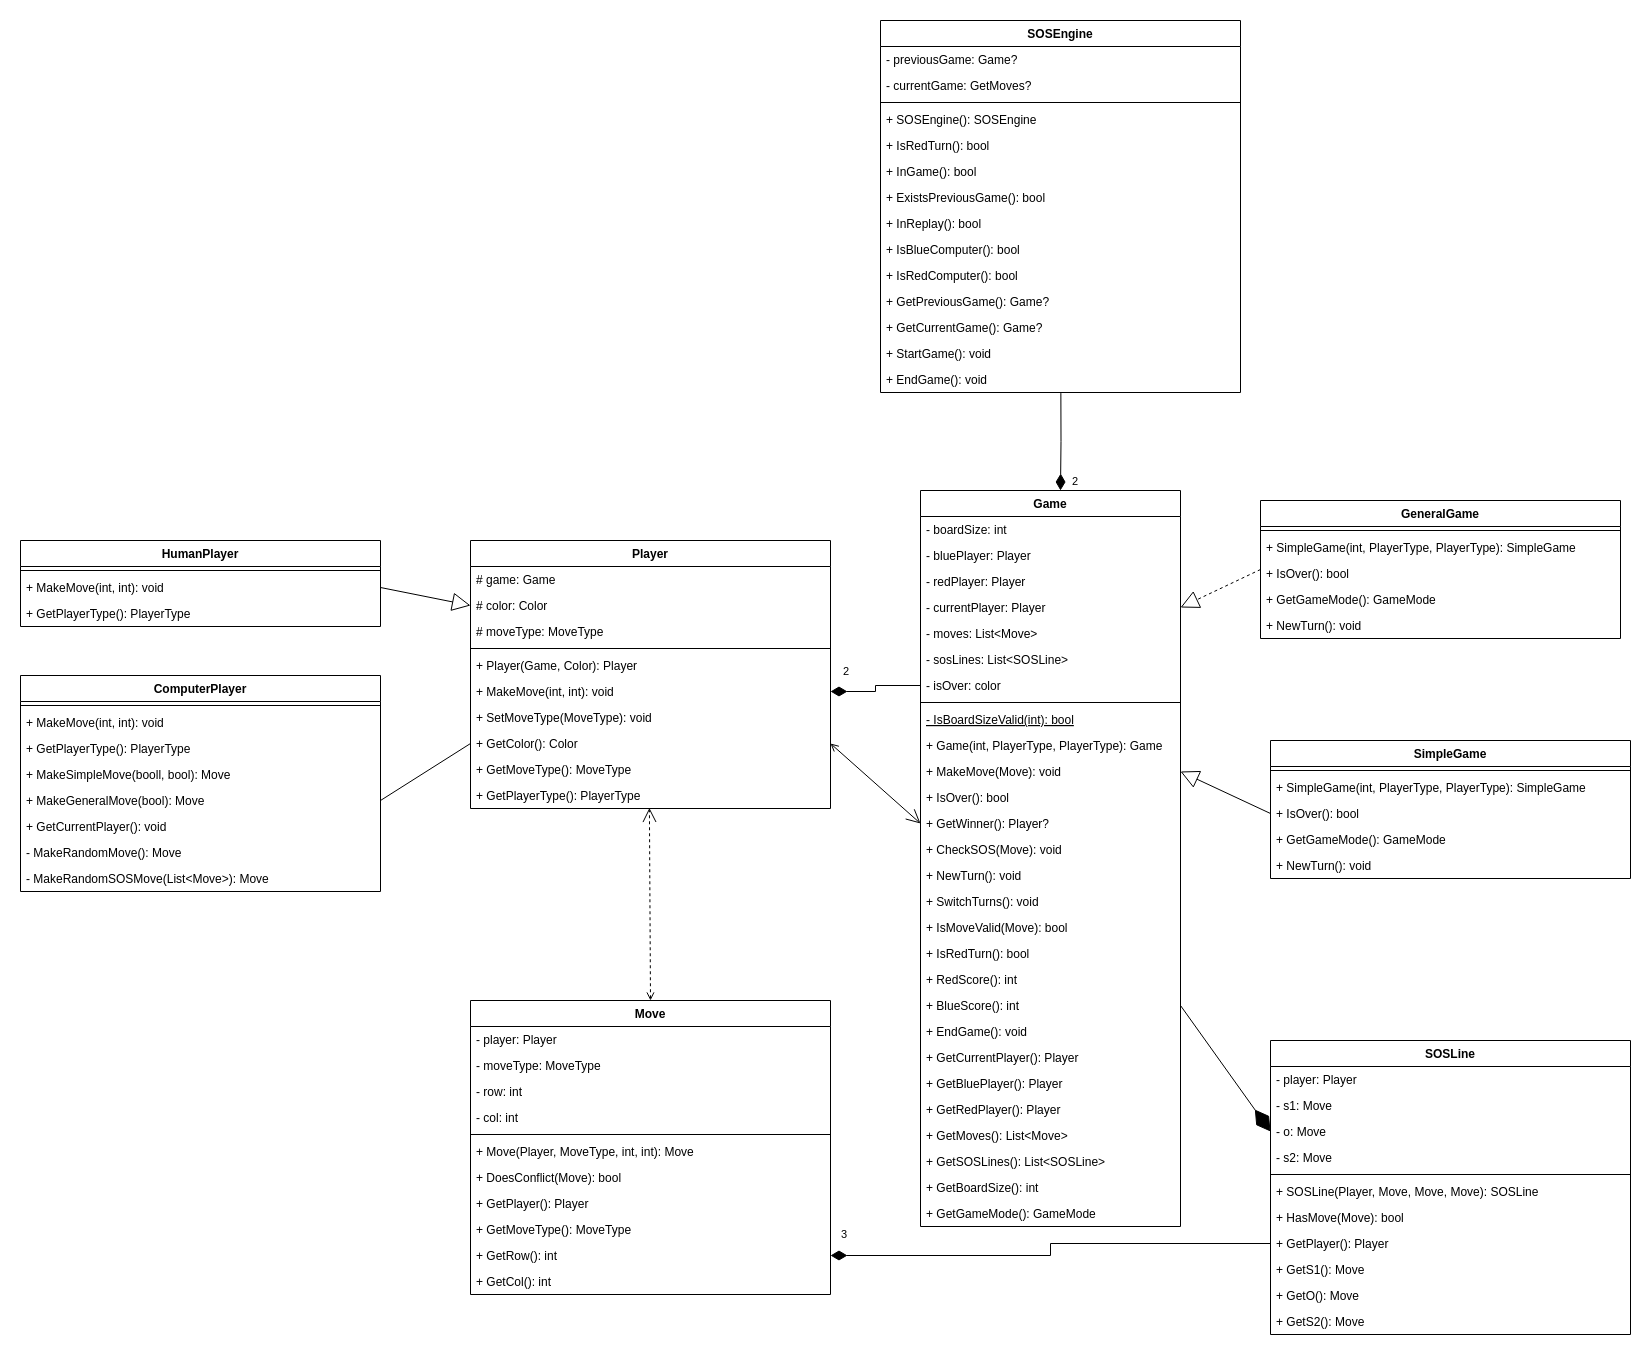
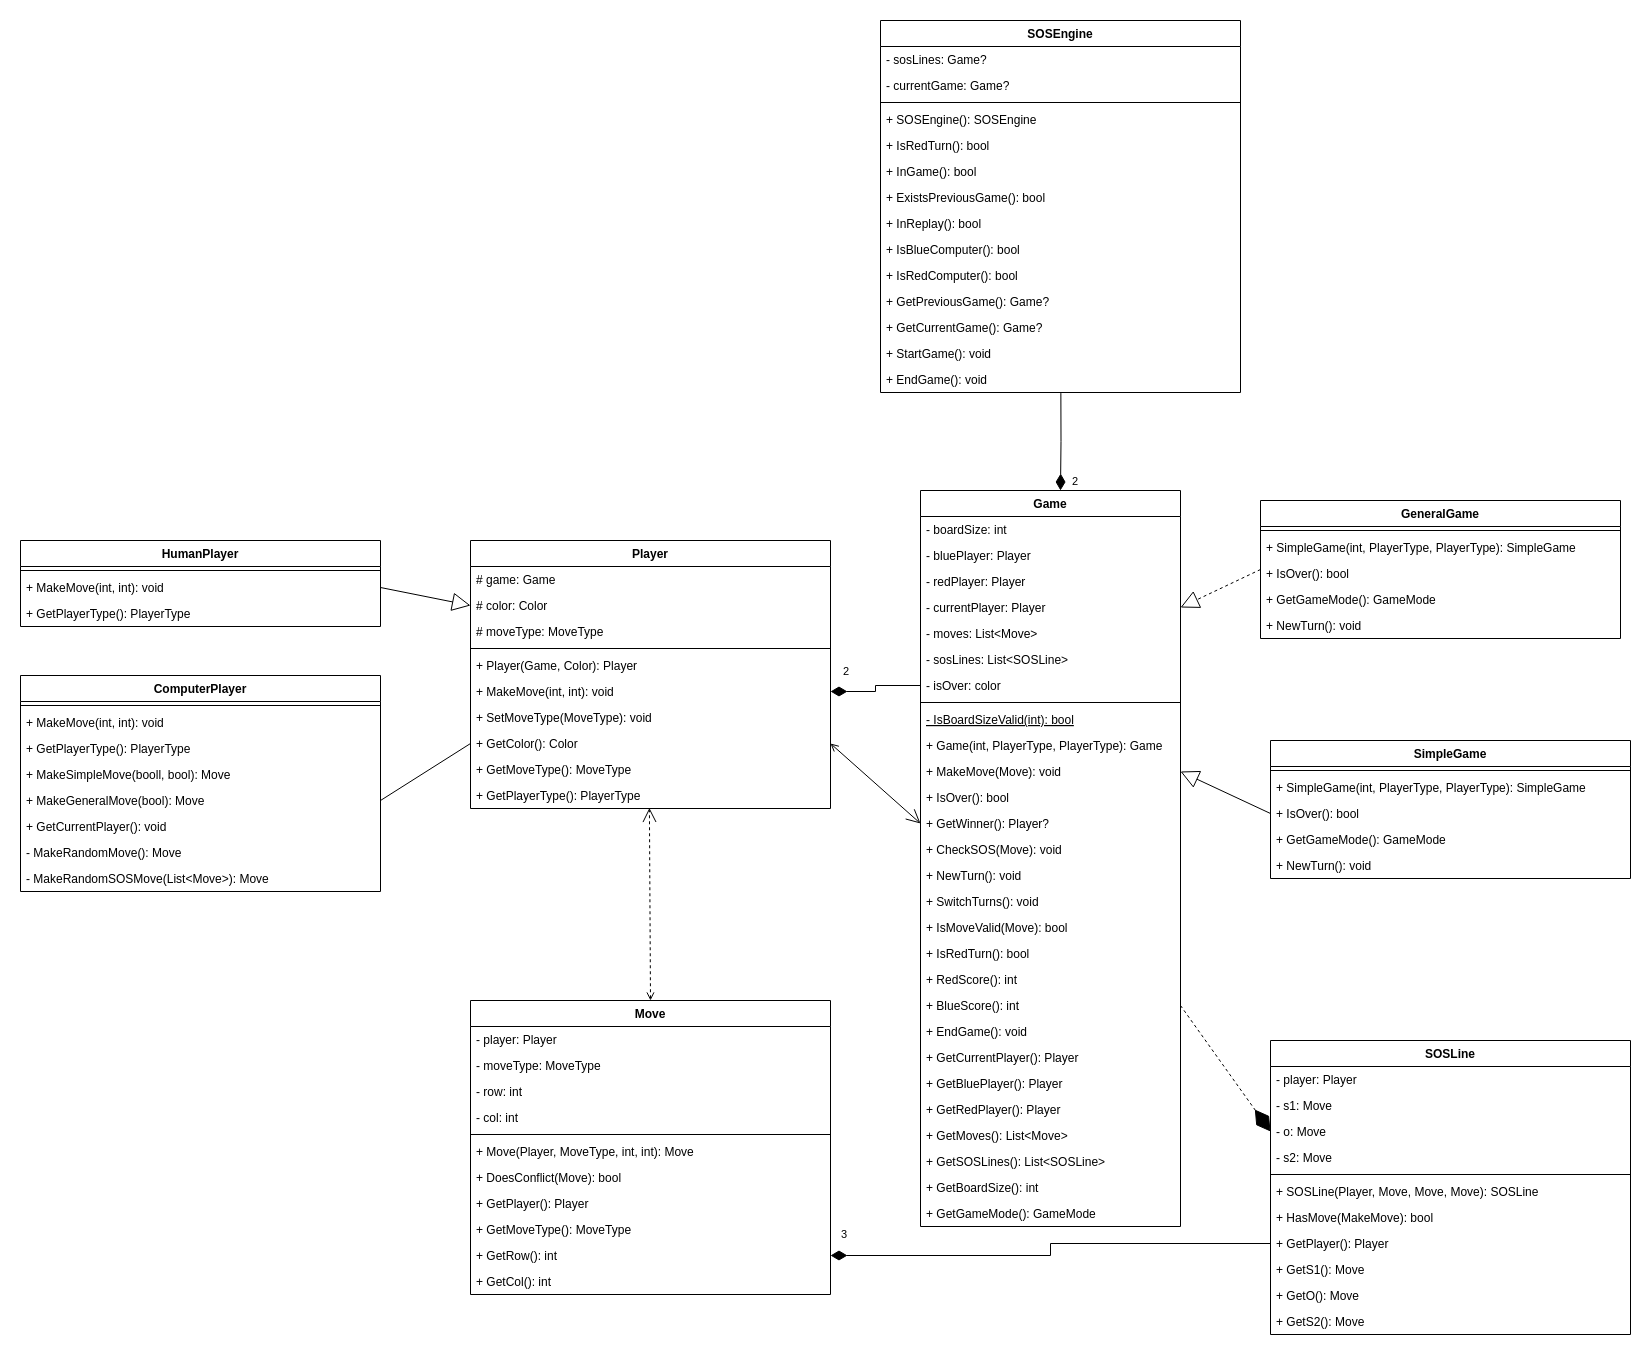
- <mxCell id="86" value="- previousGame: Game?" style="text;strokeColor=none;fillColor=none;align=left;verticalAlign=top;spacingLeft=4;spacingRight=4;overflow=hidden;rotatable=0;points=[[0,0.5],[1,0.5]];portConstraint=eastwest;" parent="85" vertex="1"><mxGeometry y="26" width="360" height="26" as="geometry" /></mxCell>
+ <mxCell id="86" value="- sosLines: Game?" style="text;strokeColor=none;fillColor=none;align=left;verticalAlign=top;spacingLeft=4;spacingRight=4;overflow=hidden;rotatable=0;points=[[0,0.5],[1,0.5]];portConstraint=eastwest;" parent="85" vertex="1"><mxGeometry y="26" width="360" height="26" as="geometry" /></mxCell>
- <mxCell id="87" value="- currentGame: GetMoves?" style="text;strokeColor=none;fillColor=none;align=left;verticalAlign=top;spacingLeft=4;spacingRight=4;overflow=hidden;rotatable=0;points=[[0,0.5],[1,0.5]];portConstraint=eastwest;" parent="85" vertex="1"><mxGeometry y="52" width="360" height="26" as="geometry" /></mxCell>
+ <mxCell id="87" value="- currentGame: Game?" style="text;strokeColor=none;fillColor=none;align=left;verticalAlign=top;spacingLeft=4;spacingRight=4;overflow=hidden;rotatable=0;points=[[0,0.5],[1,0.5]];portConstraint=eastwest;" parent="85" vertex="1"><mxGeometry y="52" width="360" height="26" as="geometry" /></mxCell>
- <mxCell id="55" value="" style="endArrow=diamondThin;endFill=1;endSize=24;html=1;rounded=0;exitX=1;exitY=0.5;exitDx=0;exitDy=0;entryX=0;entryY=0.5;entryDx=0;entryDy=0;" parent="1" source="76" target="40" edge="1"><mxGeometry width="160" relative="1" as="geometry"><mxPoint x="930" y="1067" as="sourcePoint" /><mxPoint x="810" y="1199" as="targetPoint" /></mxGeometry></mxCell>
+ <mxCell id="55" value="" style="endArrow=diamondThin;endFill=1;endSize=24;html=1;rounded=0;exitX=1;exitY=0.5;exitDx=0;exitDy=0;entryX=0;entryY=0.5;entryDx=0;entryDy=0;dashed=1;" parent="1" source="76" target="40" edge="1"><mxGeometry width="160" relative="1" as="geometry"><mxPoint x="930" y="1067" as="sourcePoint" /><mxPoint x="810" y="1199" as="targetPoint" /></mxGeometry></mxCell>
- <mxCell id="44" value="+ HasMove(Move): bool" style="text;strokeColor=none;fillColor=none;align=left;verticalAlign=top;spacingLeft=4;spacingRight=4;overflow=hidden;rotatable=0;points=[[0,0.5],[1,0.5]];portConstraint=eastwest;" parent="37" vertex="1"><mxGeometry y="164" width="360" height="26" as="geometry" /></mxCell>
+ <mxCell id="44" value="+ HasMove(MakeMove): bool" style="text;strokeColor=none;fillColor=none;align=left;verticalAlign=top;spacingLeft=4;spacingRight=4;overflow=hidden;rotatable=0;points=[[0,0.5],[1,0.5]];portConstraint=eastwest;" parent="37" vertex="1"><mxGeometry y="164" width="360" height="26" as="geometry" /></mxCell>
